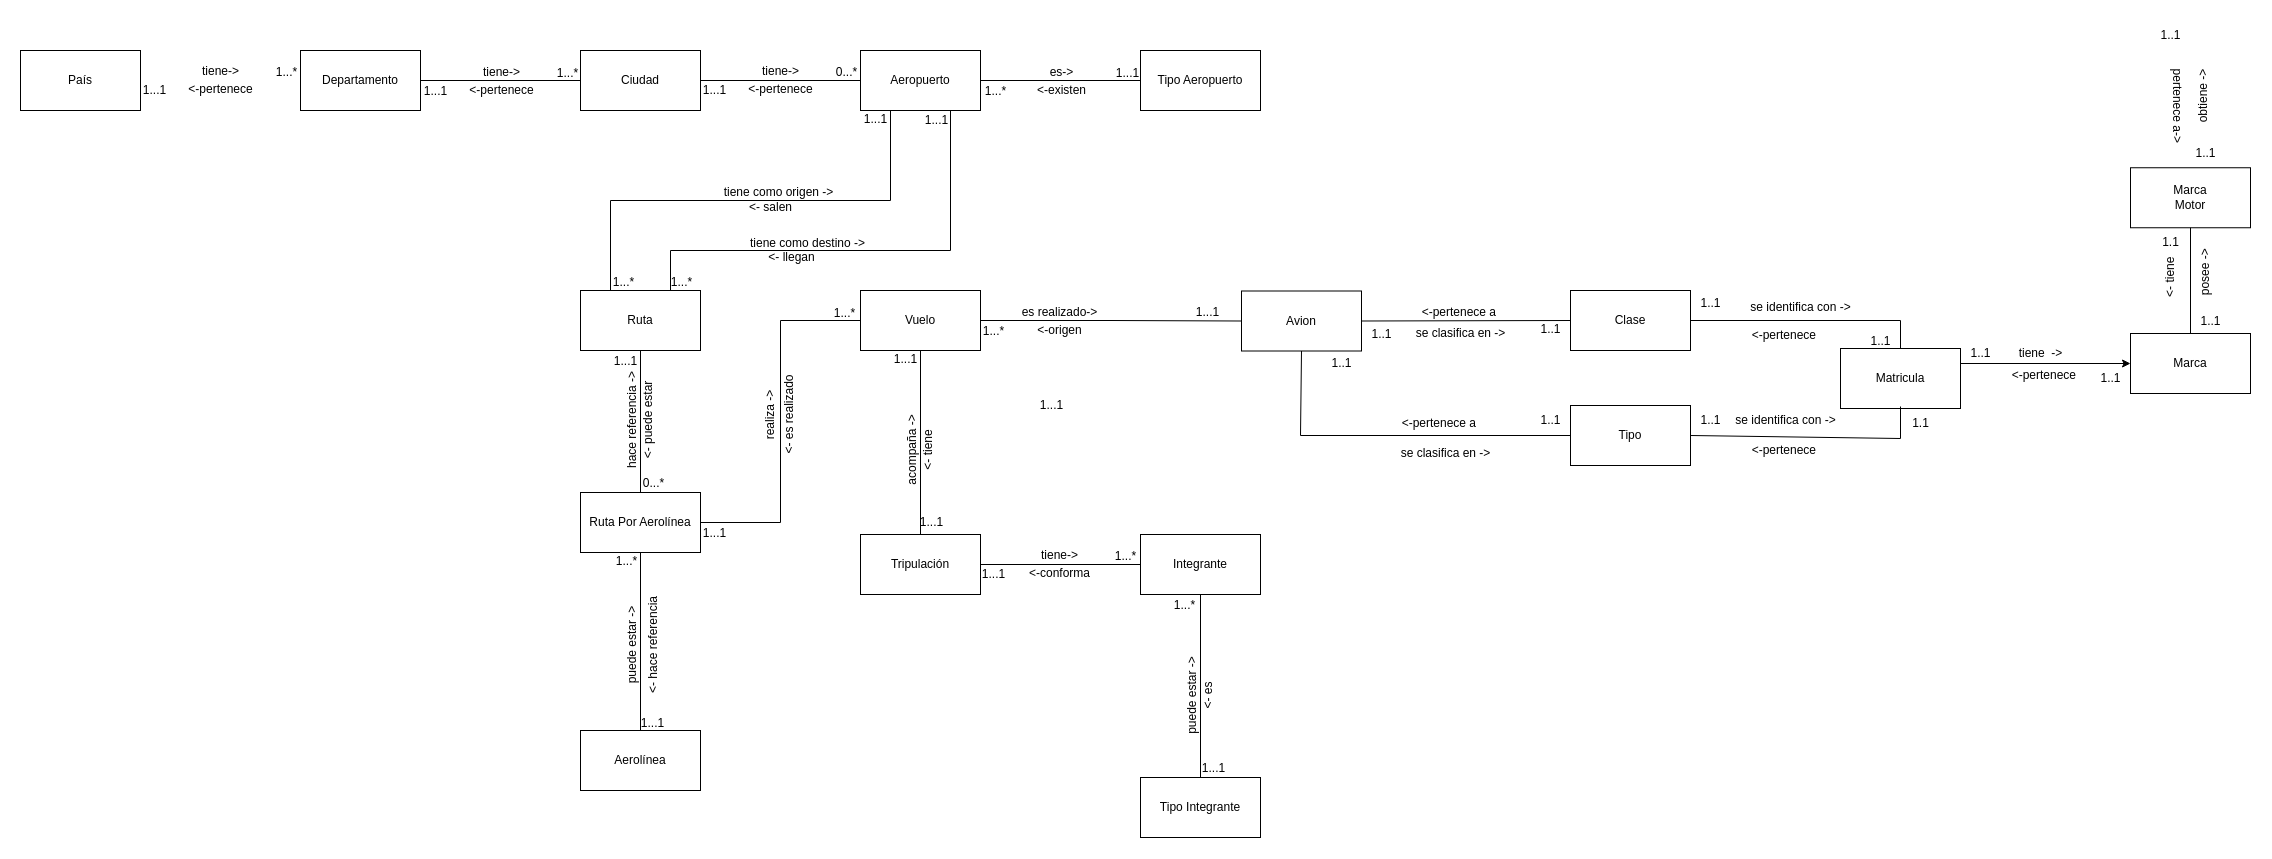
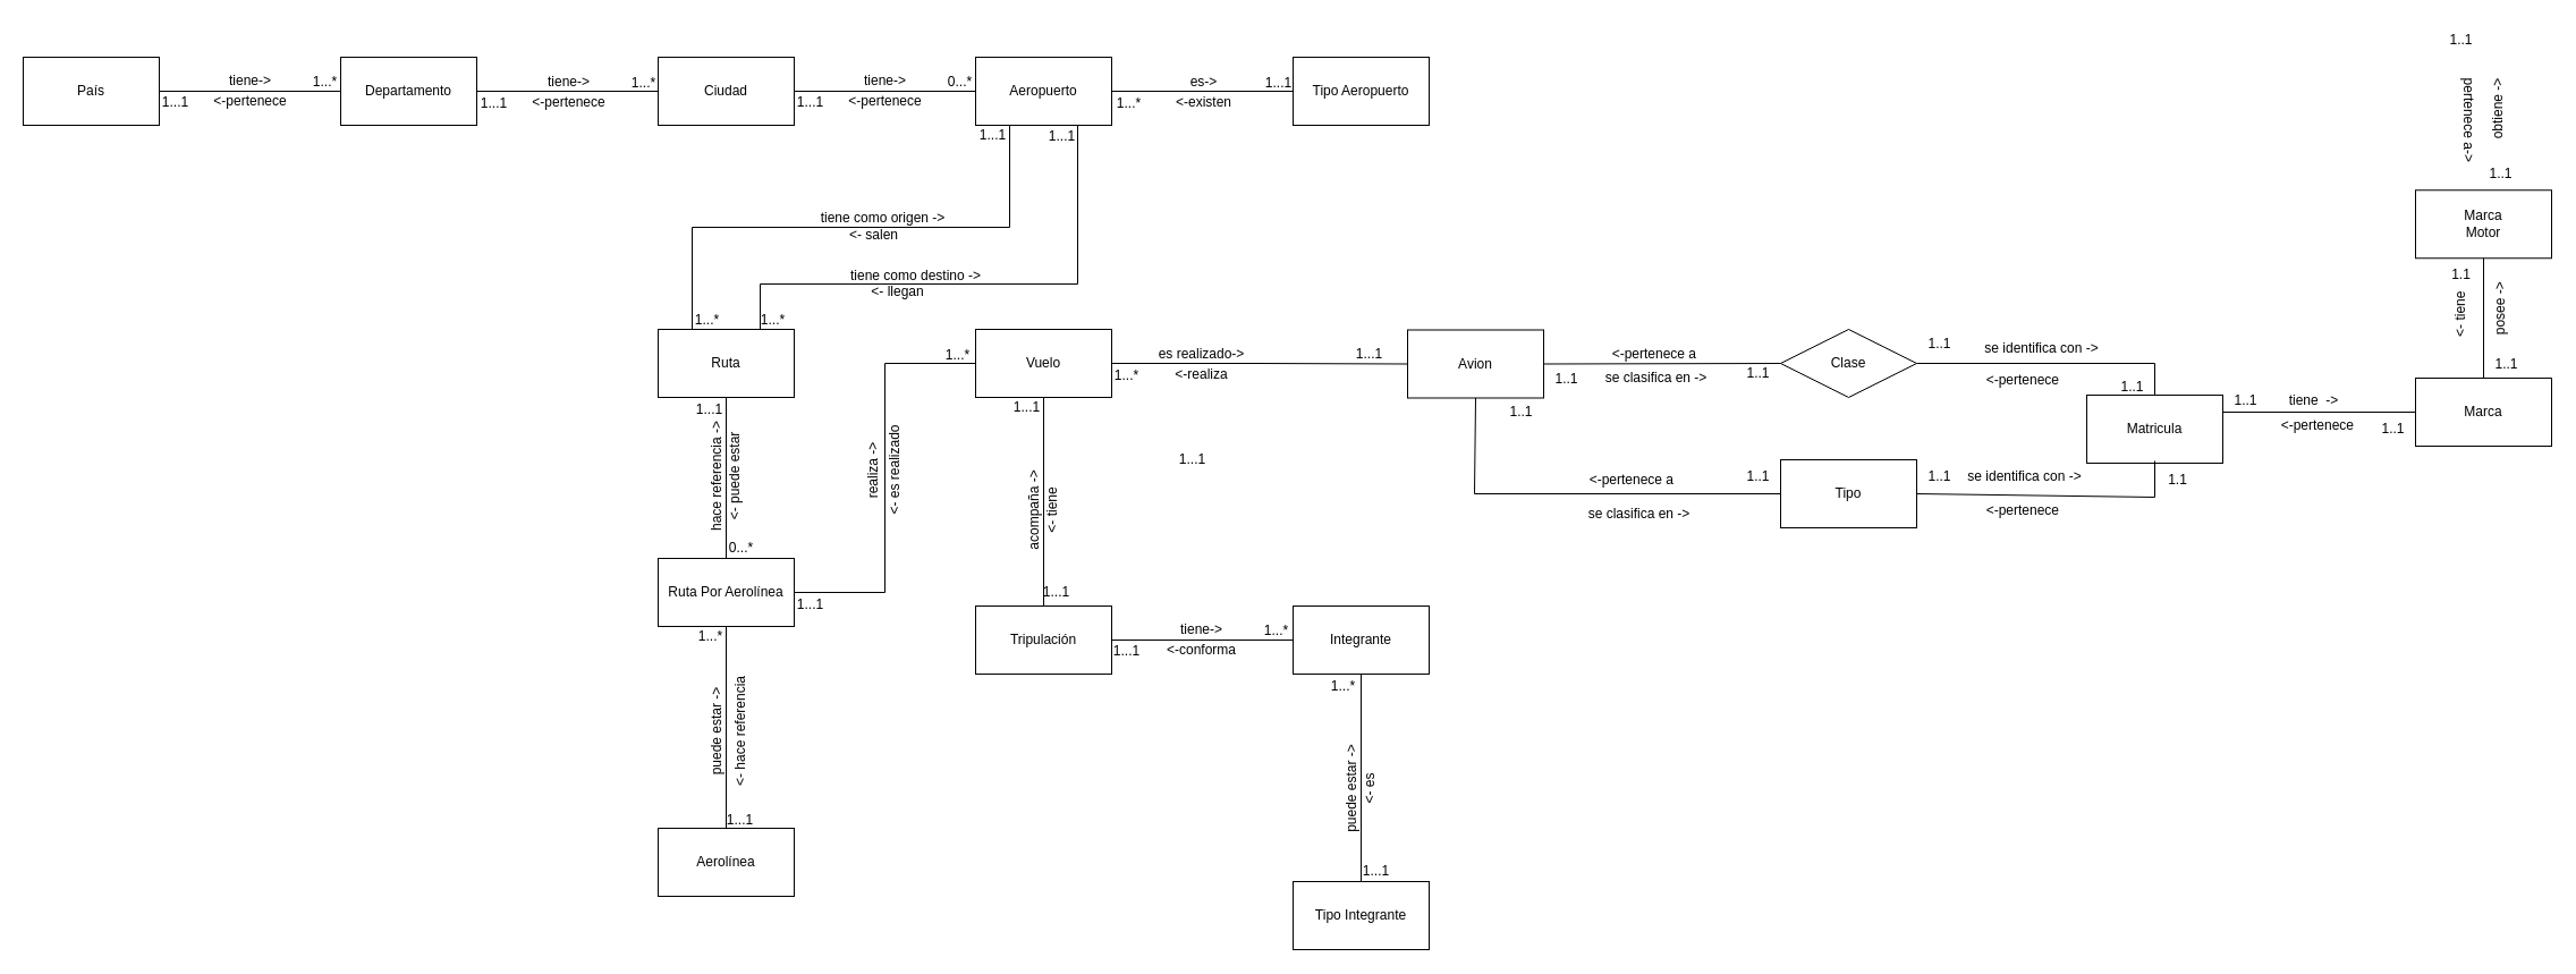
+ <mxCell id="2" style="edgeStyle=orthogonalEdgeStyle;rounded=0;orthogonalLoop=1;jettySize=auto;html=1;entryX=0;entryY=0.5;entryDx=0;entryDy=0;endArrow=none;endFill=0;" edge="1" parent="1" source="3" target="5"><mxGeometry relative="1" as="geometry" /></mxCell>
- <mxCell id="84" value="Clase" style="rounded=0;whiteSpace=wrap;html=1;" vertex="1" parent="1"><mxGeometry x="1570" y="290" width="120" height="60" as="geometry" /></mxCell>
+ <mxCell id="84" value="Clase" style="rhombus;whiteSpace=wrap;html=1;" vertex="1" parent="1"><mxGeometry x="1570" y="290" width="120" height="60" as="geometry" /></mxCell>
- <mxCell id="41" value="&amp;lt;-origen" style="text;html=1;align=center;verticalAlign=middle;resizable=0;points=[];autosize=1;strokeColor=none;fillColor=none;" vertex="1" parent="1"><mxGeometry x="1023.5" y="315" width="70" height="30" as="geometry" /></mxCell>
+ <mxCell id="41" value="&amp;lt;-realiza" style="text;html=1;align=center;verticalAlign=middle;resizable=0;points=[];autosize=1;strokeColor=none;fillColor=none;" vertex="1" parent="1"><mxGeometry x="1023.5" y="315" width="70" height="30" as="geometry" /></mxCell>
- <mxCell id="115" value="" style="endArrow=classic;html=1;rounded=0;entryX=0;entryY=0.5;entryDx=0;entryDy=0;exitX=1;exitY=0.25;exitDx=0;exitDy=0;" edge="1" parent="1" source="85" target="80"><mxGeometry width="50" height="50" relative="1" as="geometry"><mxPoint x="1970" y="498" as="sourcePoint" /><mxPoint x="2020" y="448" as="targetPoint" /></mxGeometry></mxCell>
+ <mxCell id="115" value="" style="endArrow=none;html=1;rounded=0;entryX=0;entryY=0.5;entryDx=0;entryDy=0;exitX=1;exitY=0.25;exitDx=0;exitDy=0;" edge="1" parent="1" source="85" target="80"><mxGeometry width="50" height="50" relative="1" as="geometry"><mxPoint x="1970" y="498" as="sourcePoint" /><mxPoint x="2020" y="448" as="targetPoint" /></mxGeometry></mxCell>
